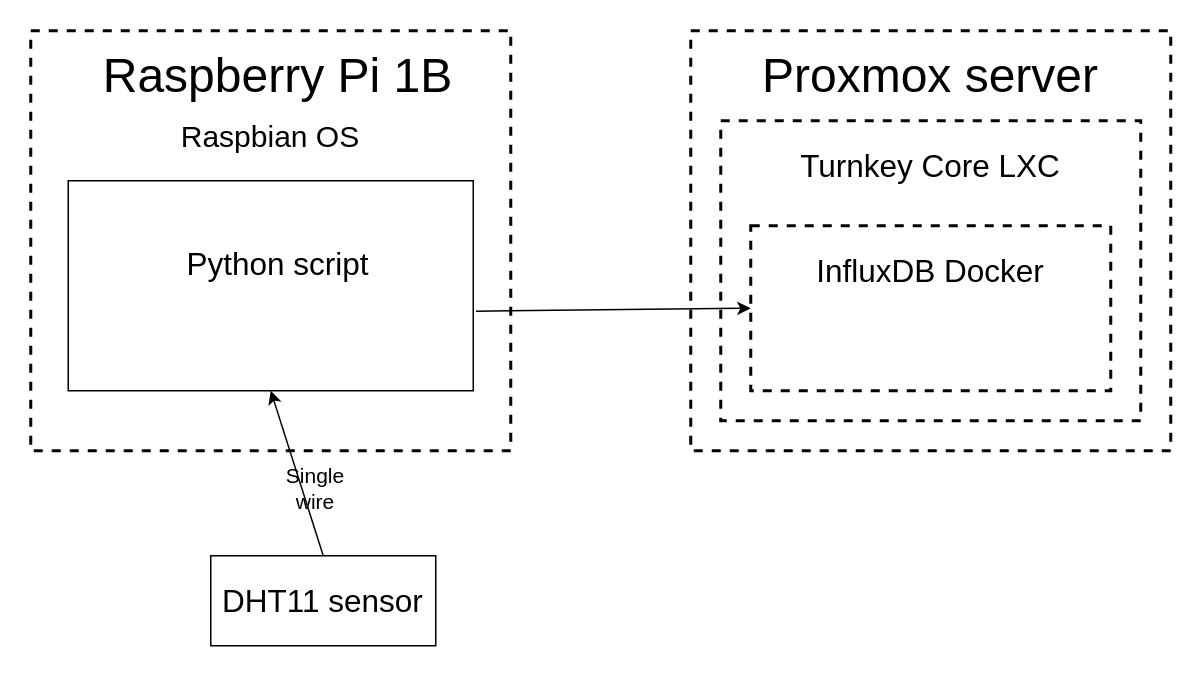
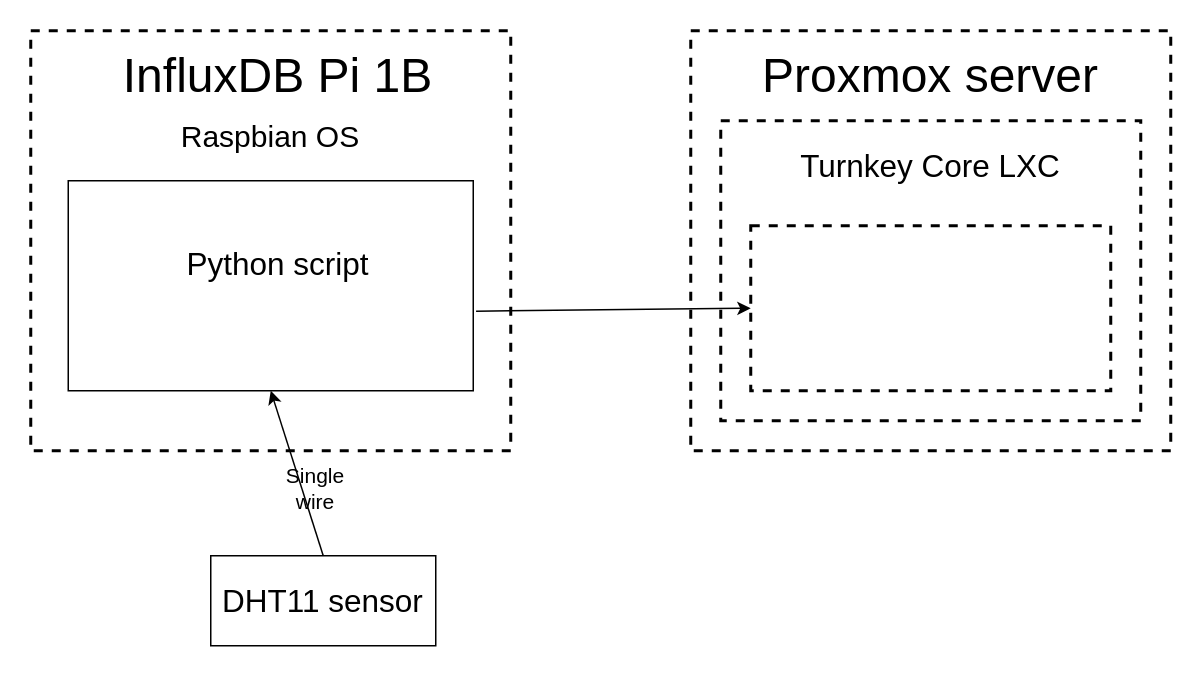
- <mxCell id="4" value="Raspberry Pi 1B" style="text;html=1;strokeColor=none;fillColor=none;align=center;verticalAlign=middle;whiteSpace=wrap;rounded=0;dashed=1;fontSize=32;" vertex="1" parent="1"><mxGeometry x="40" y="30" width="290" height="40" as="geometry" /></mxCell>
+ <mxCell id="4" value="InfluxDB Pi 1B" style="text;html=1;strokeColor=none;fillColor=none;align=center;verticalAlign=middle;whiteSpace=wrap;rounded=0;dashed=1;fontSize=32;" vertex="1" parent="1"><mxGeometry x="40" y="30" width="290" height="40" as="geometry" /></mxCell>
- <mxCell id="9" value="InfluxDB Docker" style="text;html=1;strokeColor=none;fillColor=none;align=center;verticalAlign=middle;whiteSpace=wrap;rounded=0;dashed=1;fontSize=21;" vertex="1" parent="1"><mxGeometry x="520" y="160" width="200" height="40" as="geometry" /></mxCell>
